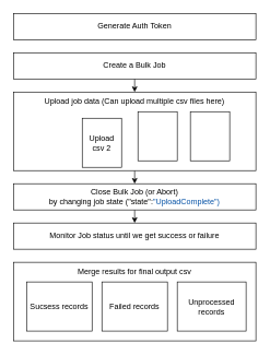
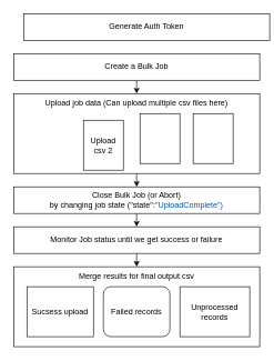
- <mxCell id="2" value="Generate Auth Token" style="rounded=0;whiteSpace=wrap;html=1;" parent="1" vertex="1"><mxGeometry x="20" y="20" width="370" height="40" as="geometry" /></mxCell>
+ <mxCell id="2" value="Generate Auth Token" style="rounded=0;whiteSpace=wrap;html=1;" parent="1" vertex="1"><mxGeometry x="35" y="20" width="370" height="40" as="geometry" /></mxCell>
+ <mxCell id="12" style="edgeStyle=orthogonalEdgeStyle;rounded=0;orthogonalLoop=1;jettySize=auto;html=1;exitX=0.5;exitY=1;exitDx=0;exitDy=0;entryX=0.5;entryY=0;entryDx=0;entryDy=0;" parent="1" source="13" target="14" edge="1"><mxGeometry relative="1" as="geometry" /></mxCell>
- <mxCell id="15" value="Sucsess records" style="rounded=0;whiteSpace=wrap;html=1;" parent="1" vertex="1"><mxGeometry x="40" y="430" width="100" height="75" as="geometry" /></mxCell>
+ <mxCell id="15" value="Sucsess upload" style="rounded=0;whiteSpace=wrap;html=1;" parent="1" vertex="1"><mxGeometry x="40" y="430" width="100" height="75" as="geometry" /></mxCell>
- <mxCell id="16" value="Failed records" style="rounded=0;whiteSpace=wrap;html=1;" parent="1" vertex="1"><mxGeometry x="155" y="430" width="100" height="75" as="geometry" /></mxCell>
+ <mxCell id="16" value="Failed records" style="whiteSpace=wrap;html=1;rounded=1;" parent="1" vertex="1"><mxGeometry x="155" y="430" width="100" height="75" as="geometry" /></mxCell>
